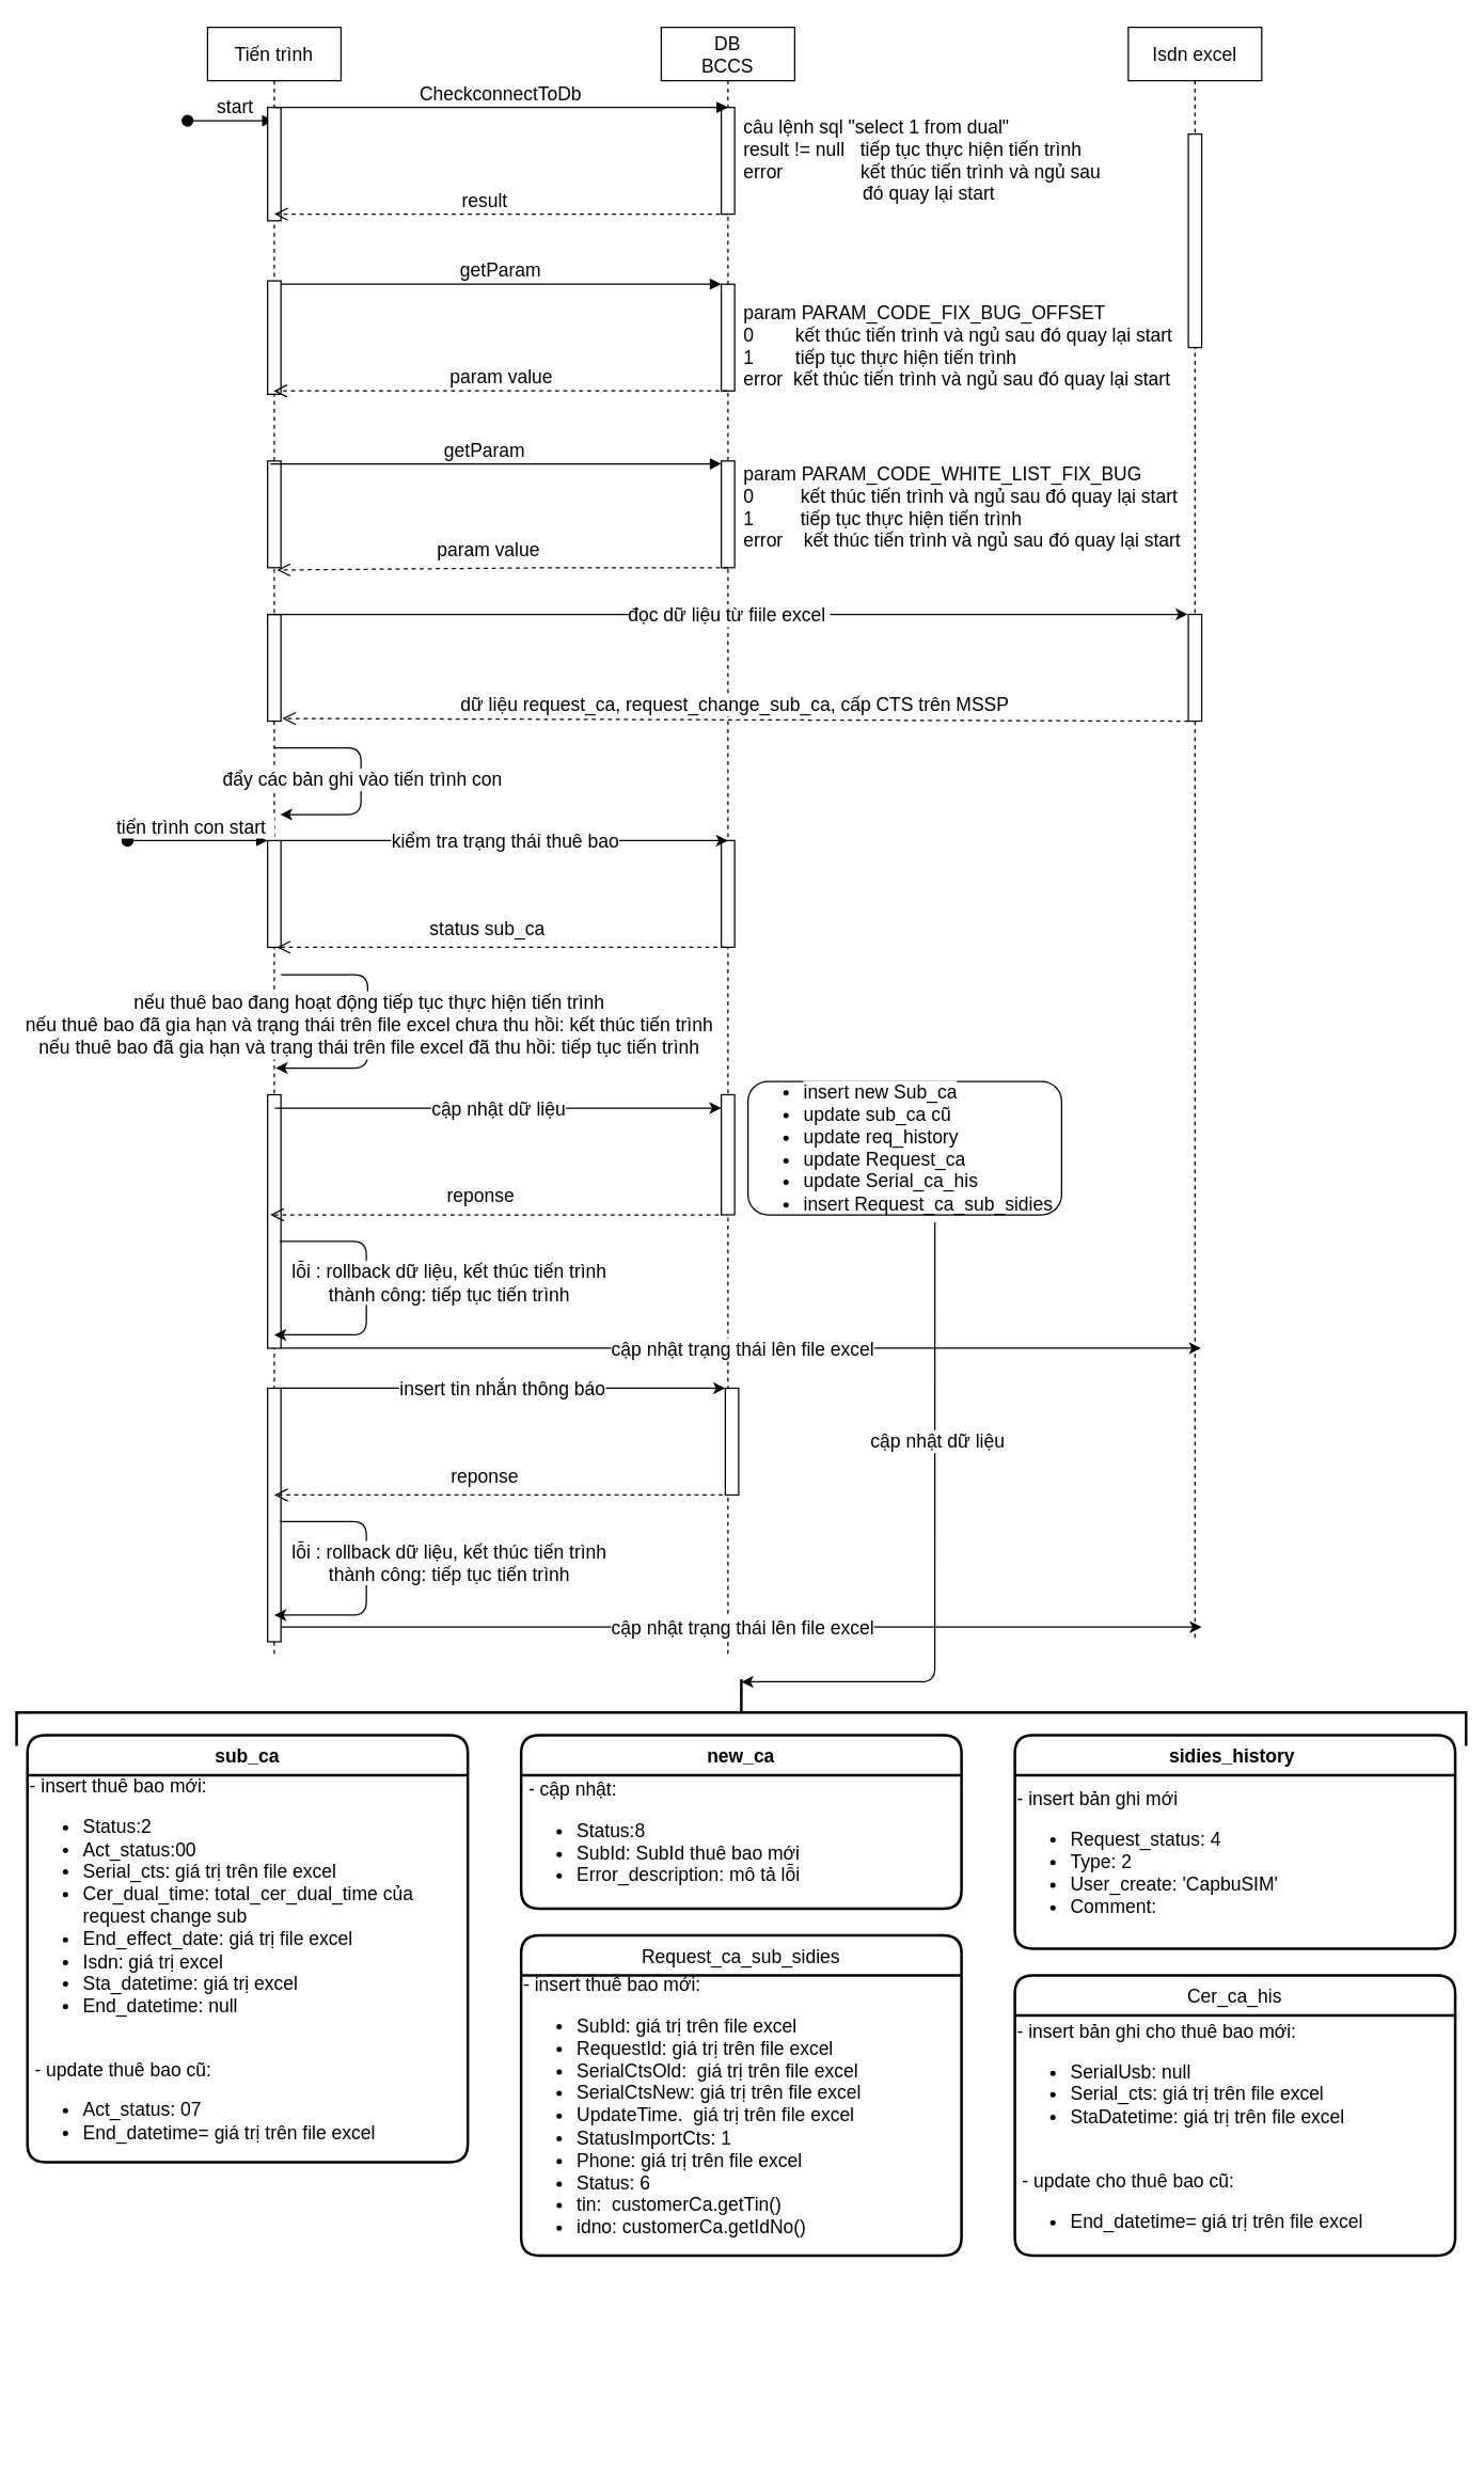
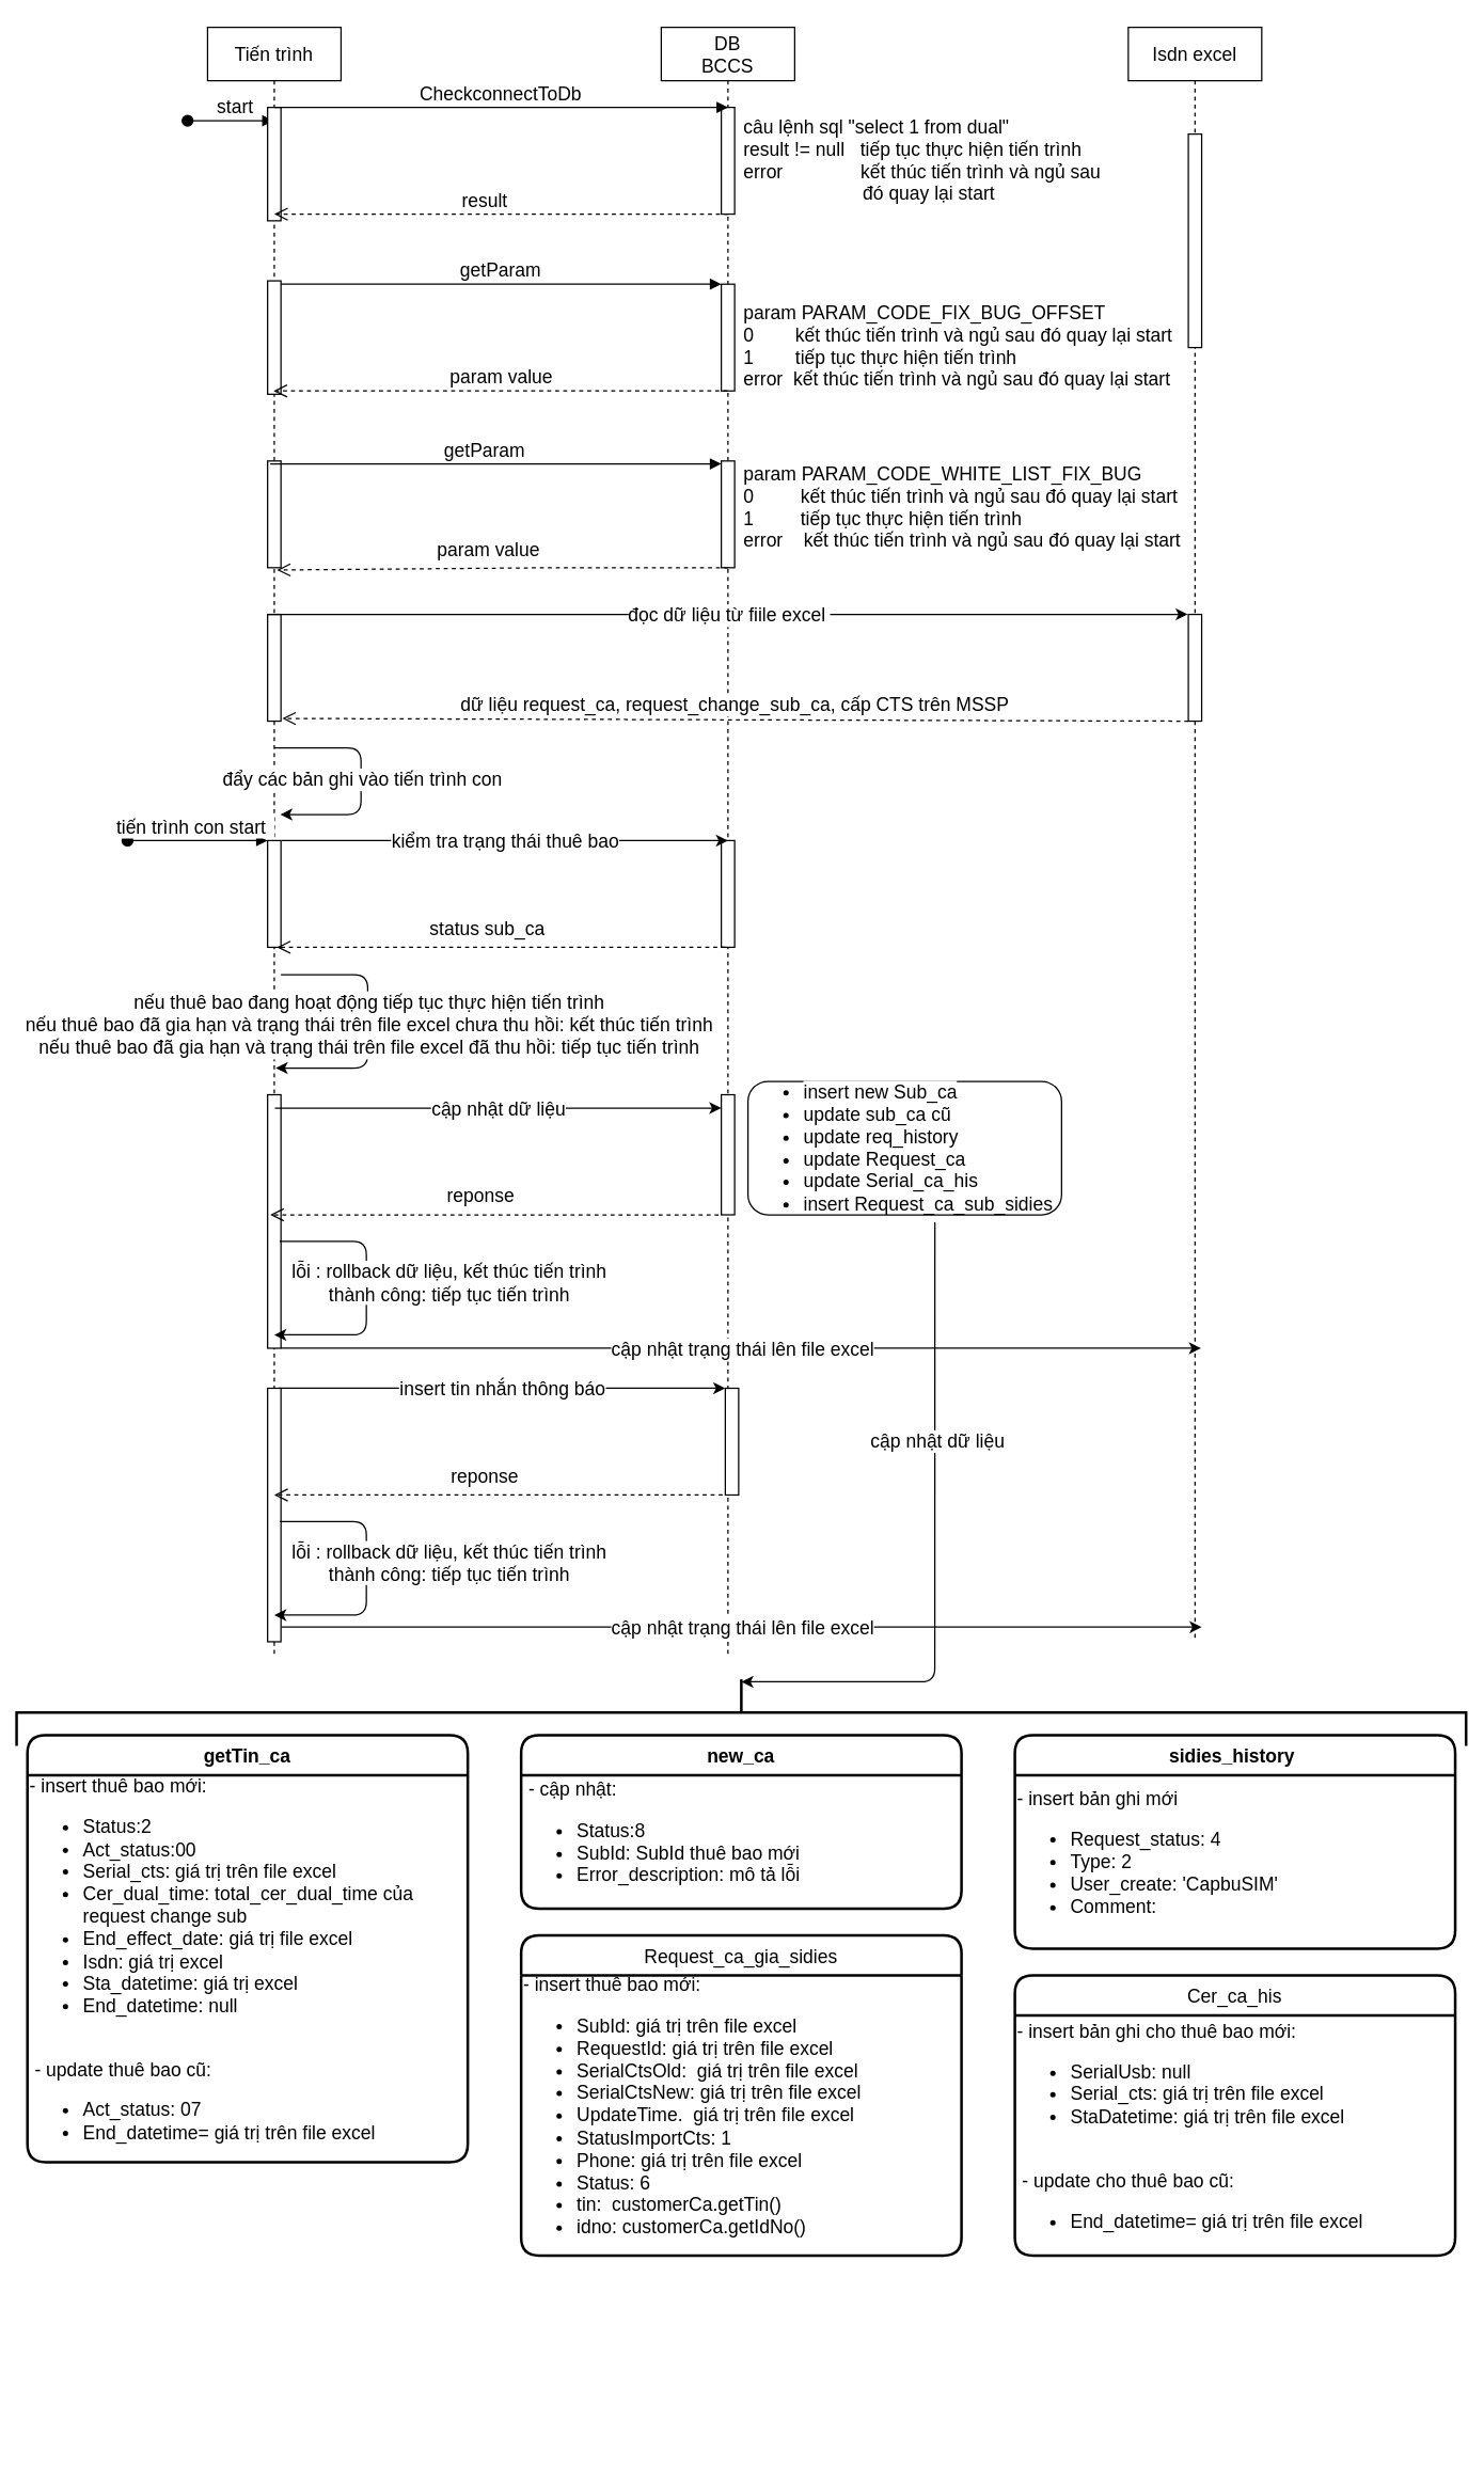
- <mxCell id="59" value="sub_ca" style="swimlane;childLayout=stackLayout;horizontal=1;startSize=30;horizontalStack=0;rounded=1;fontSize=14;fontStyle=1;strokeWidth=2;resizeParent=0;resizeLast=1;shadow=0;dashed=0;align=center;fontFamily=Helvetica;" parent="1" vertex="1"><mxGeometry x="20" y="1300" width="330" height="320" as="geometry" /></mxCell>
+ <mxCell id="59" value="getTin_ca" style="swimlane;childLayout=stackLayout;horizontal=1;startSize=30;horizontalStack=0;rounded=1;fontSize=14;fontStyle=1;strokeWidth=2;resizeParent=0;resizeLast=1;shadow=0;dashed=0;align=center;fontFamily=Helvetica;" parent="1" vertex="1"><mxGeometry x="20" y="1300" width="330" height="320" as="geometry" /></mxCell>
- <mxCell id="63" value="Request_ca_sub_sidies" style="swimlane;childLayout=stackLayout;horizontal=1;startSize=30;horizontalStack=0;rounded=1;fontSize=14;fontStyle=0;strokeWidth=2;resizeParent=0;resizeLast=1;shadow=0;dashed=0;align=center;fontFamily=Helvetica;" parent="1" vertex="1"><mxGeometry x="390" y="1450" width="330" height="240" as="geometry" /></mxCell>
+ <mxCell id="63" value="Request_ca_gia_sidies" style="swimlane;childLayout=stackLayout;horizontal=1;startSize=30;horizontalStack=0;rounded=1;fontSize=14;fontStyle=0;strokeWidth=2;resizeParent=0;resizeLast=1;shadow=0;dashed=0;align=center;fontFamily=Helvetica;" parent="1" vertex="1"><mxGeometry x="390" y="1450" width="330" height="240" as="geometry" /></mxCell>
